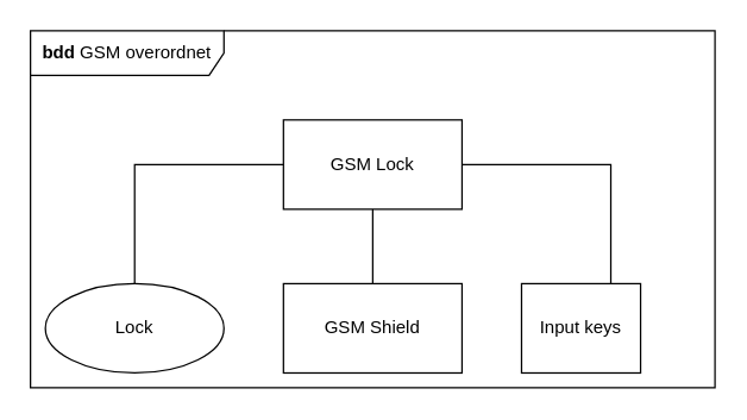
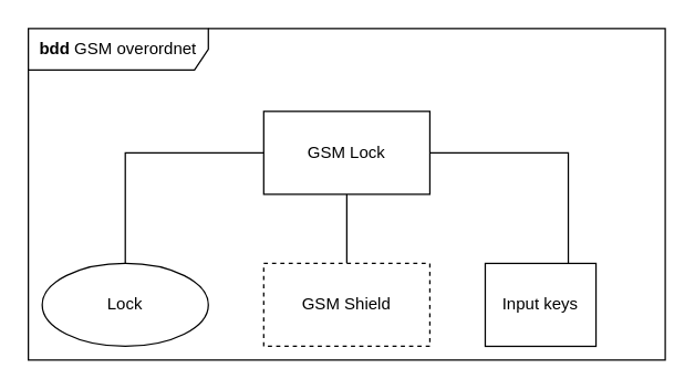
- <mxCell id="7" value="GSM Shield" style="rounded=0;whiteSpace=wrap;html=1;" parent="1" vertex="1"><mxGeometry x="190" y="190" width="120" height="60" as="geometry" /></mxCell>
+ <mxCell id="7" value="GSM Shield" style="rounded=0;whiteSpace=wrap;html=1;dashed=1;" parent="1" vertex="1"><mxGeometry x="190" y="190" width="120" height="60" as="geometry" /></mxCell>
